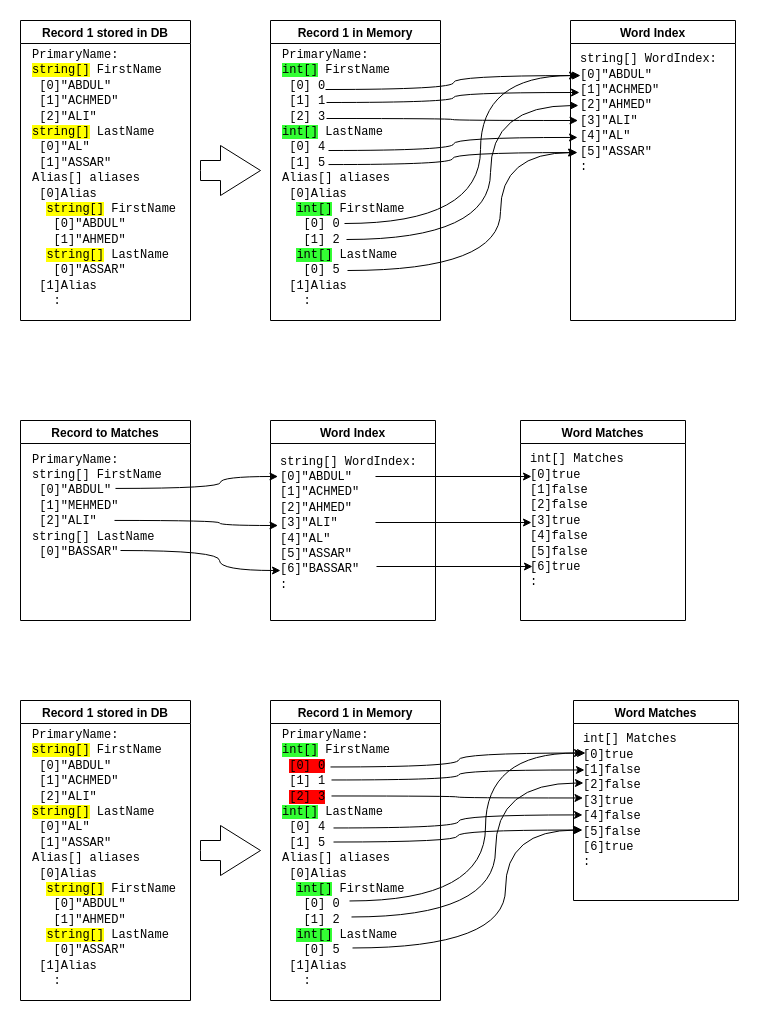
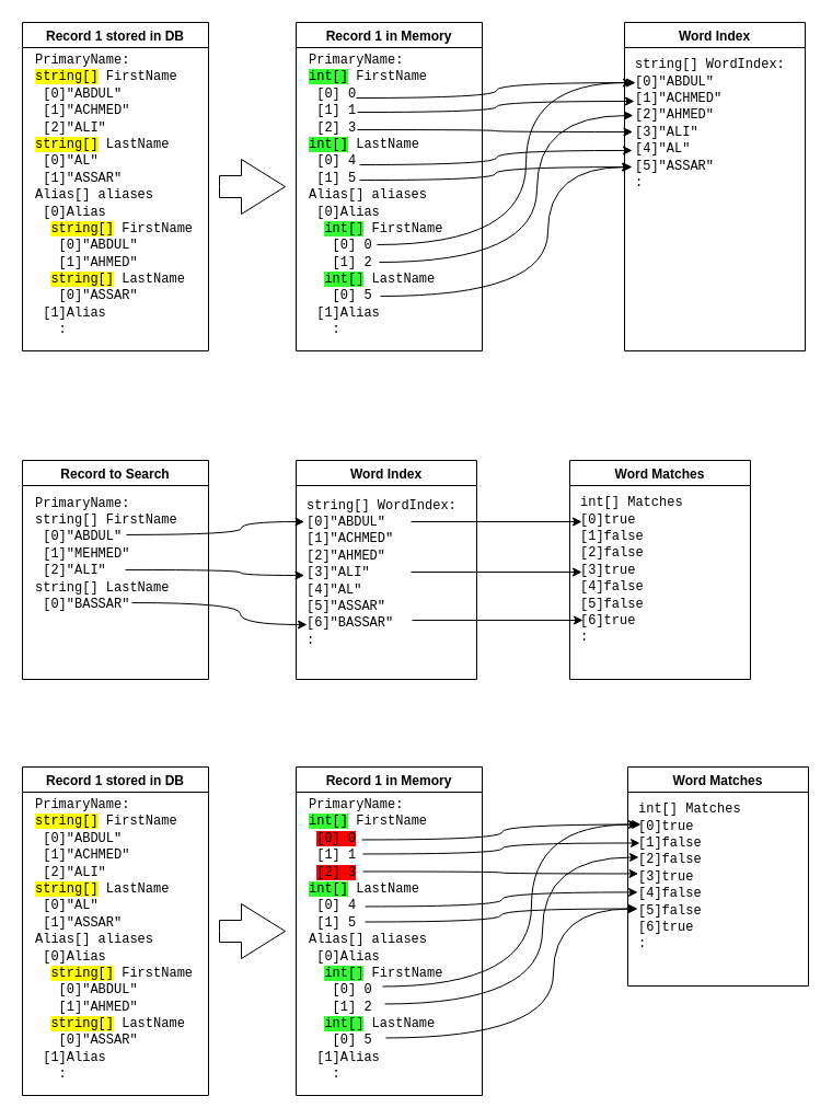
- <mxCell id="17" value="Record to Matches" style="swimlane;" vertex="1" parent="1"><mxGeometry x="20" y="420" width="170" height="200" as="geometry" /></mxCell>
+ <mxCell id="17" value="Record to Search" style="swimlane;" vertex="1" parent="1"><mxGeometry x="20" y="420" width="170" height="200" as="geometry" /></mxCell>
